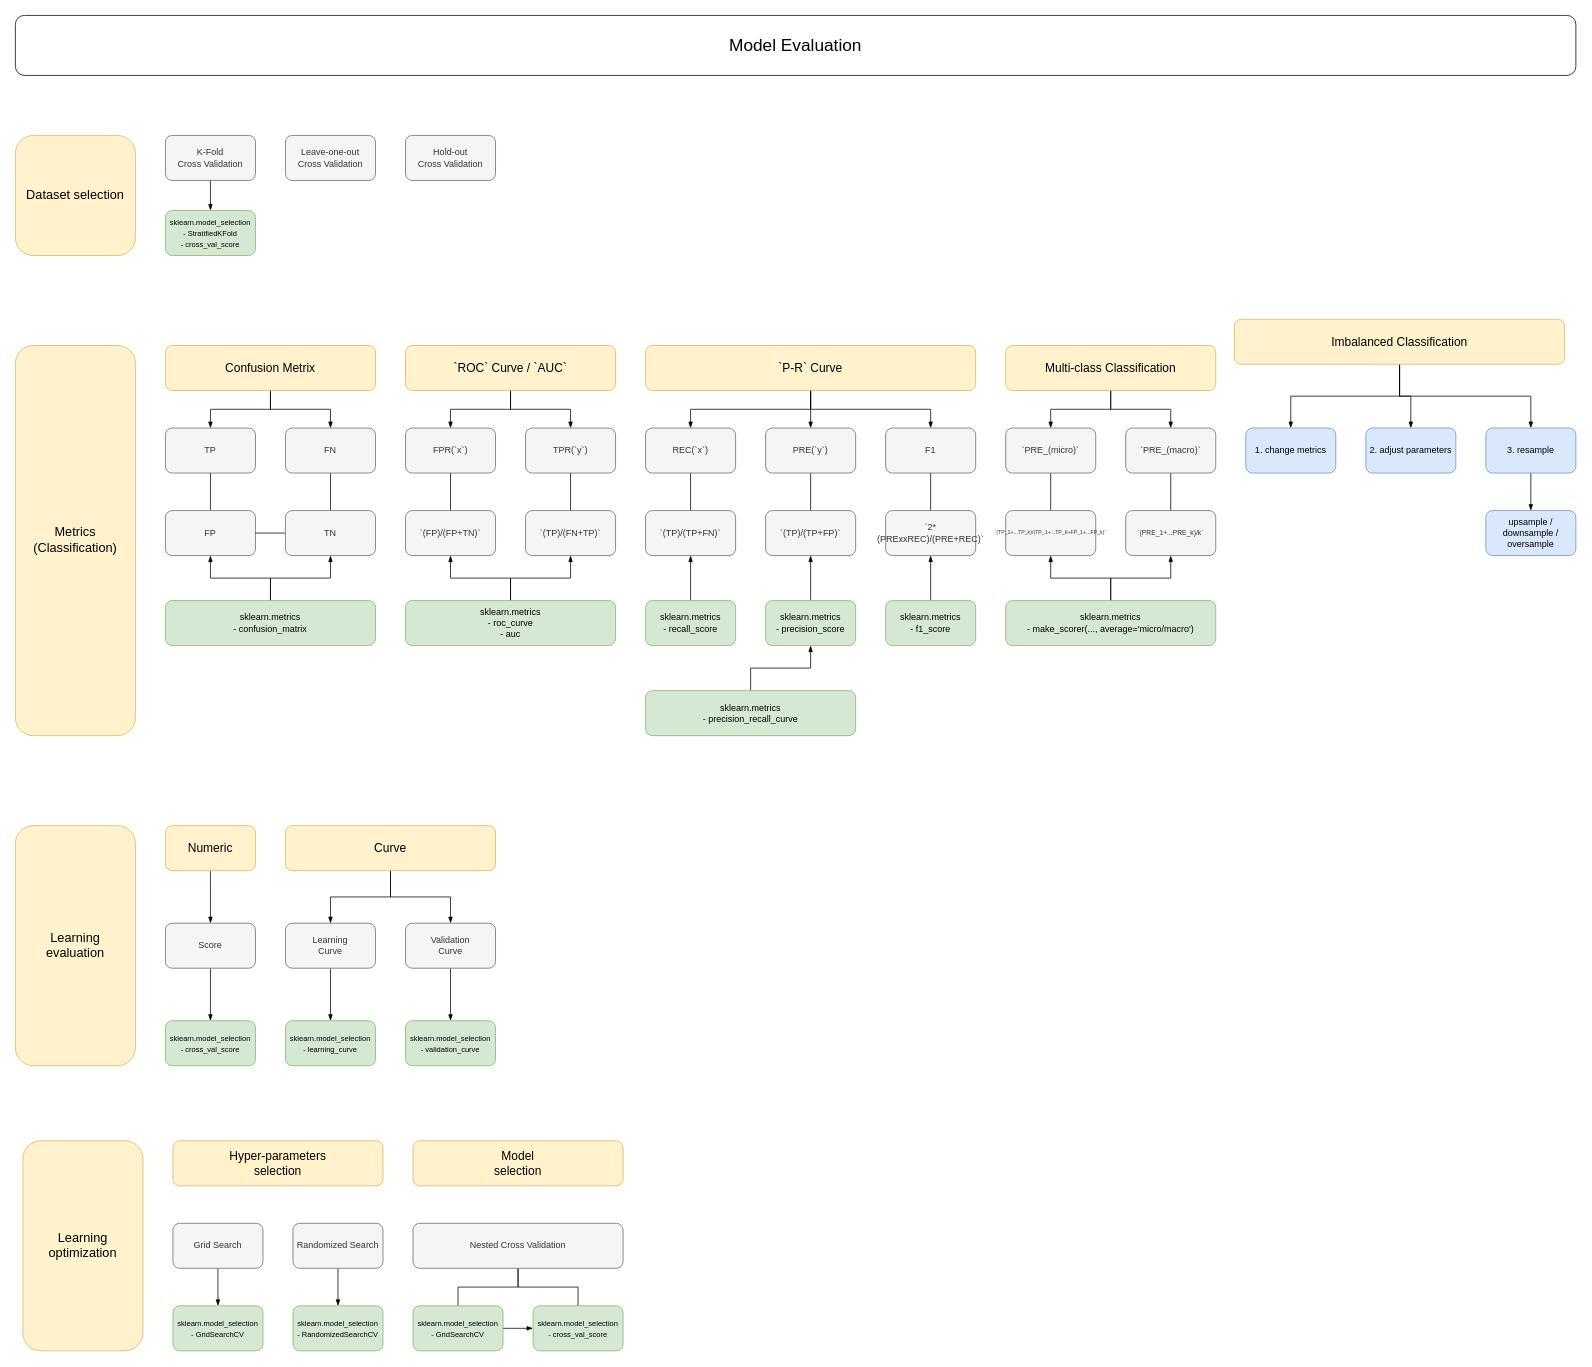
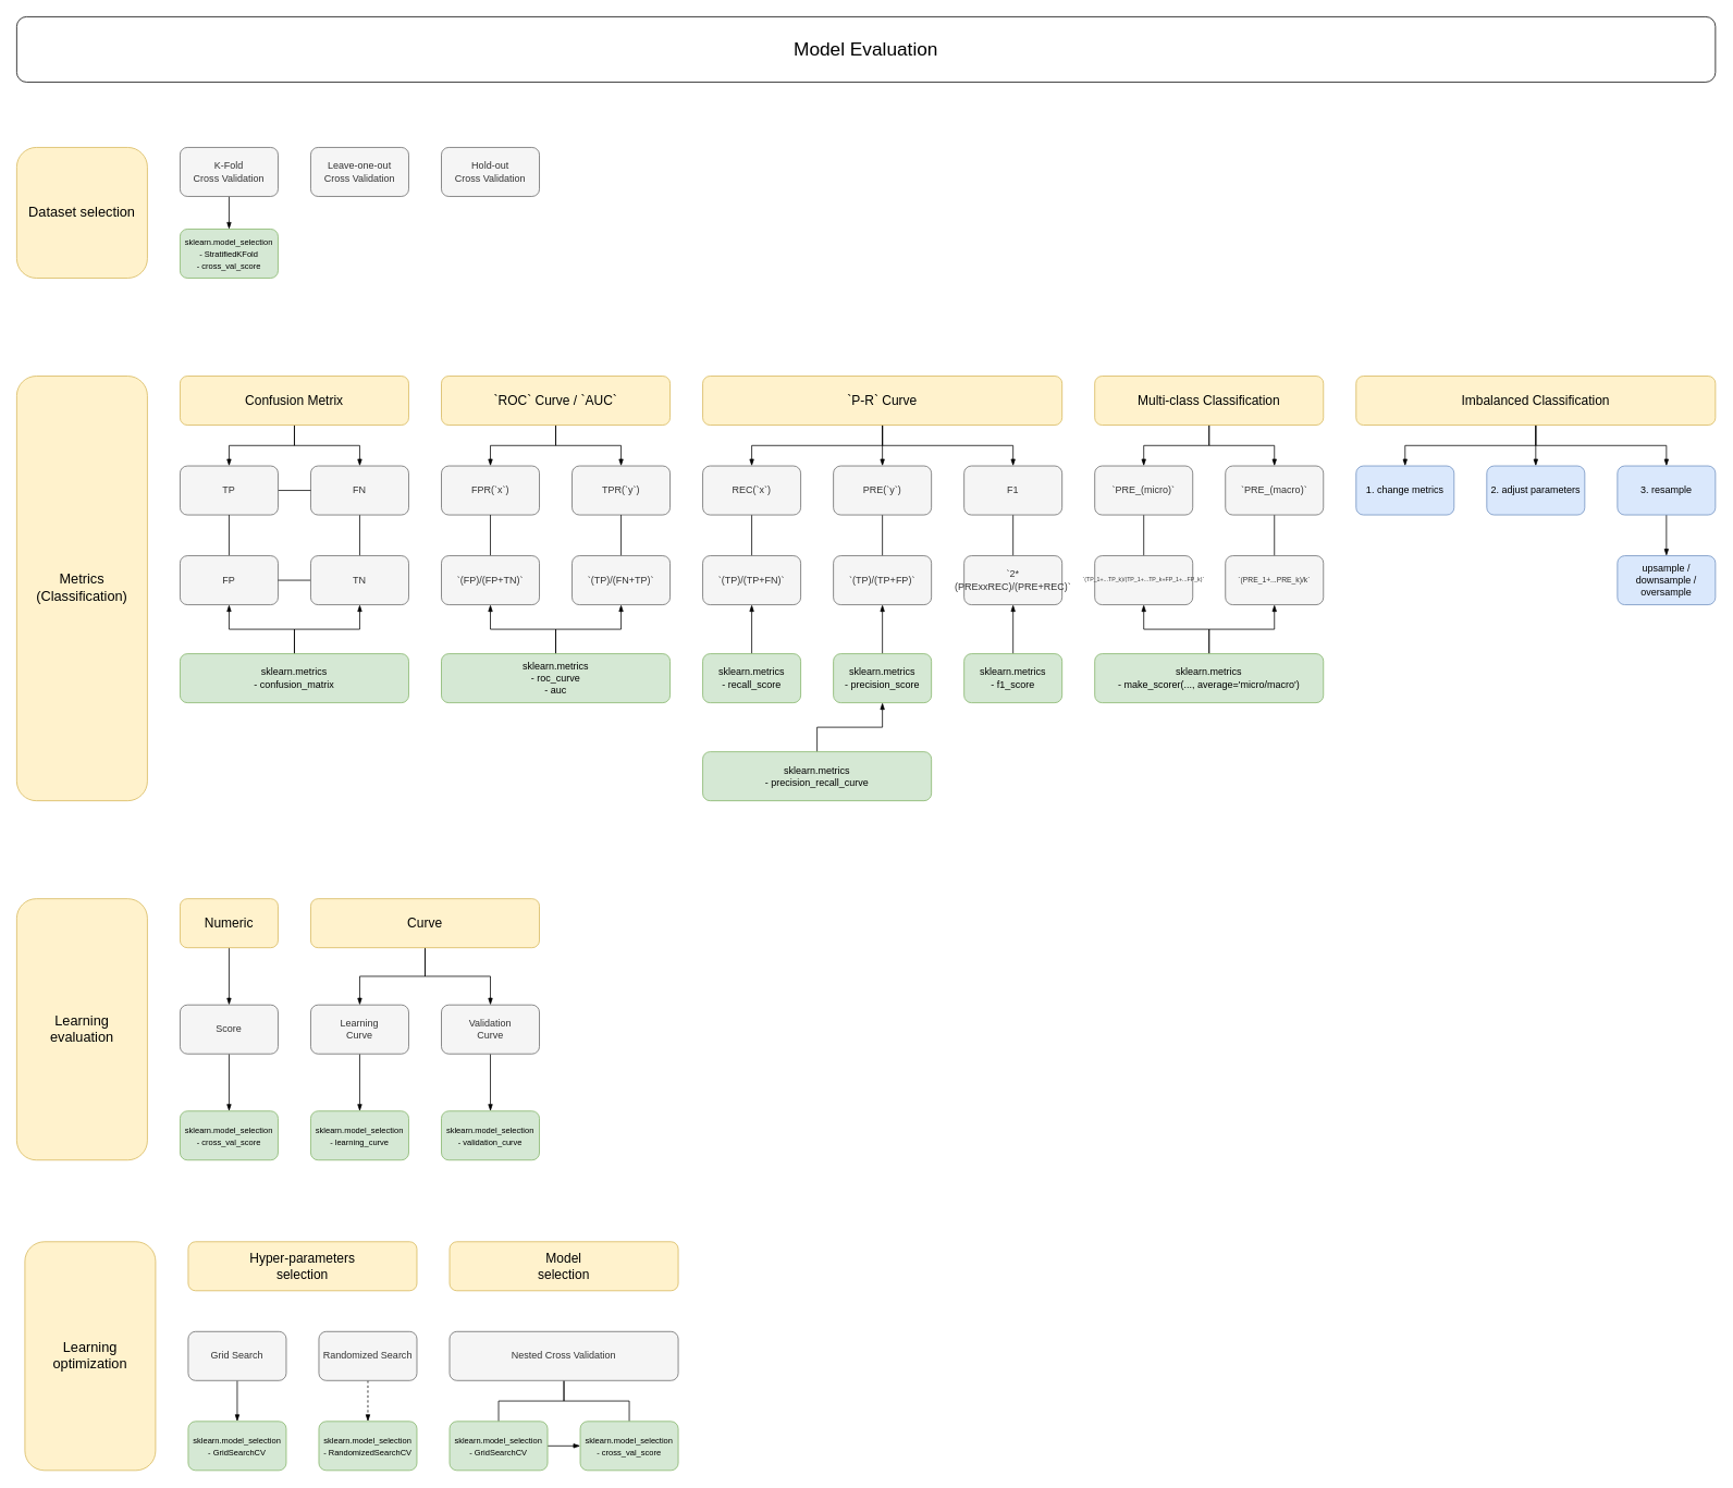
- <mxCell id="97" value="Imbalanced Classification" style="rounded=1;whiteSpace=wrap;html=1;fillColor=#fff2cc;strokeColor=#d6b656;fontSize=16;" parent="1" vertex="1"><mxGeometry x="1645" y="425" width="440" height="60" as="geometry" /></mxCell>
+ <mxCell id="97" value="Imbalanced Classification" style="rounded=1;whiteSpace=wrap;html=1;fillColor=#fff2cc;strokeColor=#d6b656;fontSize=16;" parent="1" vertex="1"><mxGeometry x="1660" y="460" width="440" height="60" as="geometry" /></mxCell>
+ <mxCell id="40" value="" style="edgeStyle=orthogonalEdgeStyle;rounded=0;orthogonalLoop=1;jettySize=auto;html=1;endArrow=none;endFill=0;" parent="1" source="41" target="39" edge="1"><mxGeometry relative="1" as="geometry" /></mxCell>
- <mxCell id="22" value="" style="edgeStyle=orthogonalEdgeStyle;rounded=0;orthogonalLoop=1;jettySize=auto;html=1;endArrow=blockThin;endFill=1;" parent="1" source="23" target="25" edge="1"><mxGeometry relative="1" as="geometry" /></mxCell>
+ <mxCell id="22" value="" style="edgeStyle=orthogonalEdgeStyle;rounded=0;orthogonalLoop=1;jettySize=auto;html=1;endArrow=blockThin;endFill=1;dashed=1;" parent="1" source="23" target="25" edge="1"><mxGeometry relative="1" as="geometry" /></mxCell>
